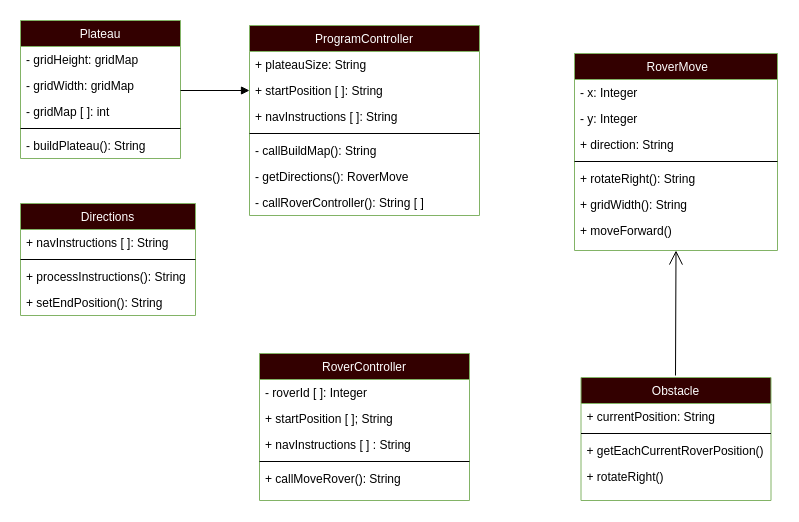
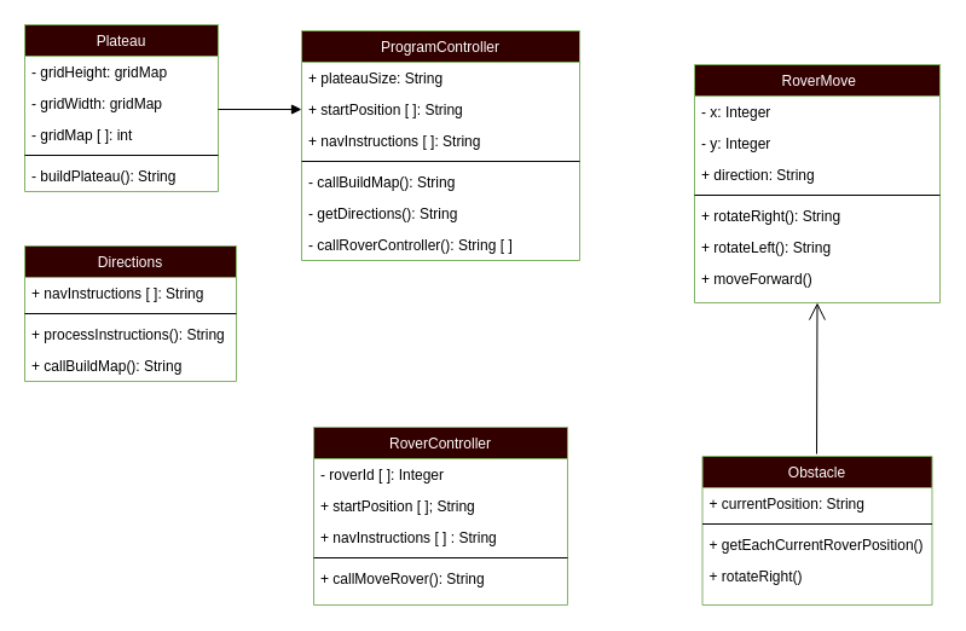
- <mxCell id="23" value="- getDirections(): RoverMove" style="text;align=left;verticalAlign=top;spacingLeft=4;spacingRight=4;overflow=hidden;rotatable=0;points=[[0,0.5],[1,0.5]];portConstraint=eastwest;rounded=0;shadow=0;html=0;" parent="16" vertex="1"><mxGeometry y="138" width="230" height="26" as="geometry" /></mxCell>
+ <mxCell id="23" value="- getDirections(): String" style="text;align=left;verticalAlign=top;spacingLeft=4;spacingRight=4;overflow=hidden;rotatable=0;points=[[0,0.5],[1,0.5]];portConstraint=eastwest;rounded=0;shadow=0;html=0;" parent="16" vertex="1"><mxGeometry y="138" width="230" height="26" as="geometry" /></mxCell>
- <mxCell id="14" value="+ gridWidth(): String" style="text;align=left;verticalAlign=top;spacingLeft=4;spacingRight=4;overflow=hidden;rotatable=0;points=[[0,0.5],[1,0.5]];portConstraint=eastwest;" parent="8" vertex="1"><mxGeometry y="138" width="203" height="26" as="geometry" /></mxCell>
+ <mxCell id="14" value="+ rotateLeft(): String" style="text;align=left;verticalAlign=top;spacingLeft=4;spacingRight=4;overflow=hidden;rotatable=0;points=[[0,0.5],[1,0.5]];portConstraint=eastwest;" parent="8" vertex="1"><mxGeometry y="138" width="203" height="26" as="geometry" /></mxCell>
- <mxCell id="40" value="+ setEndPosition(): String" style="text;align=left;verticalAlign=top;spacingLeft=4;spacingRight=4;overflow=hidden;rotatable=0;points=[[0,0.5],[1,0.5]];portConstraint=eastwest;" parent="36" vertex="1"><mxGeometry y="86" width="175" height="26" as="geometry" /></mxCell>
+ <mxCell id="40" value="+ callBuildMap(): String" style="text;align=left;verticalAlign=top;spacingLeft=4;spacingRight=4;overflow=hidden;rotatable=0;points=[[0,0.5],[1,0.5]];portConstraint=eastwest;" parent="36" vertex="1"><mxGeometry y="86" width="175" height="26" as="geometry" /></mxCell>
